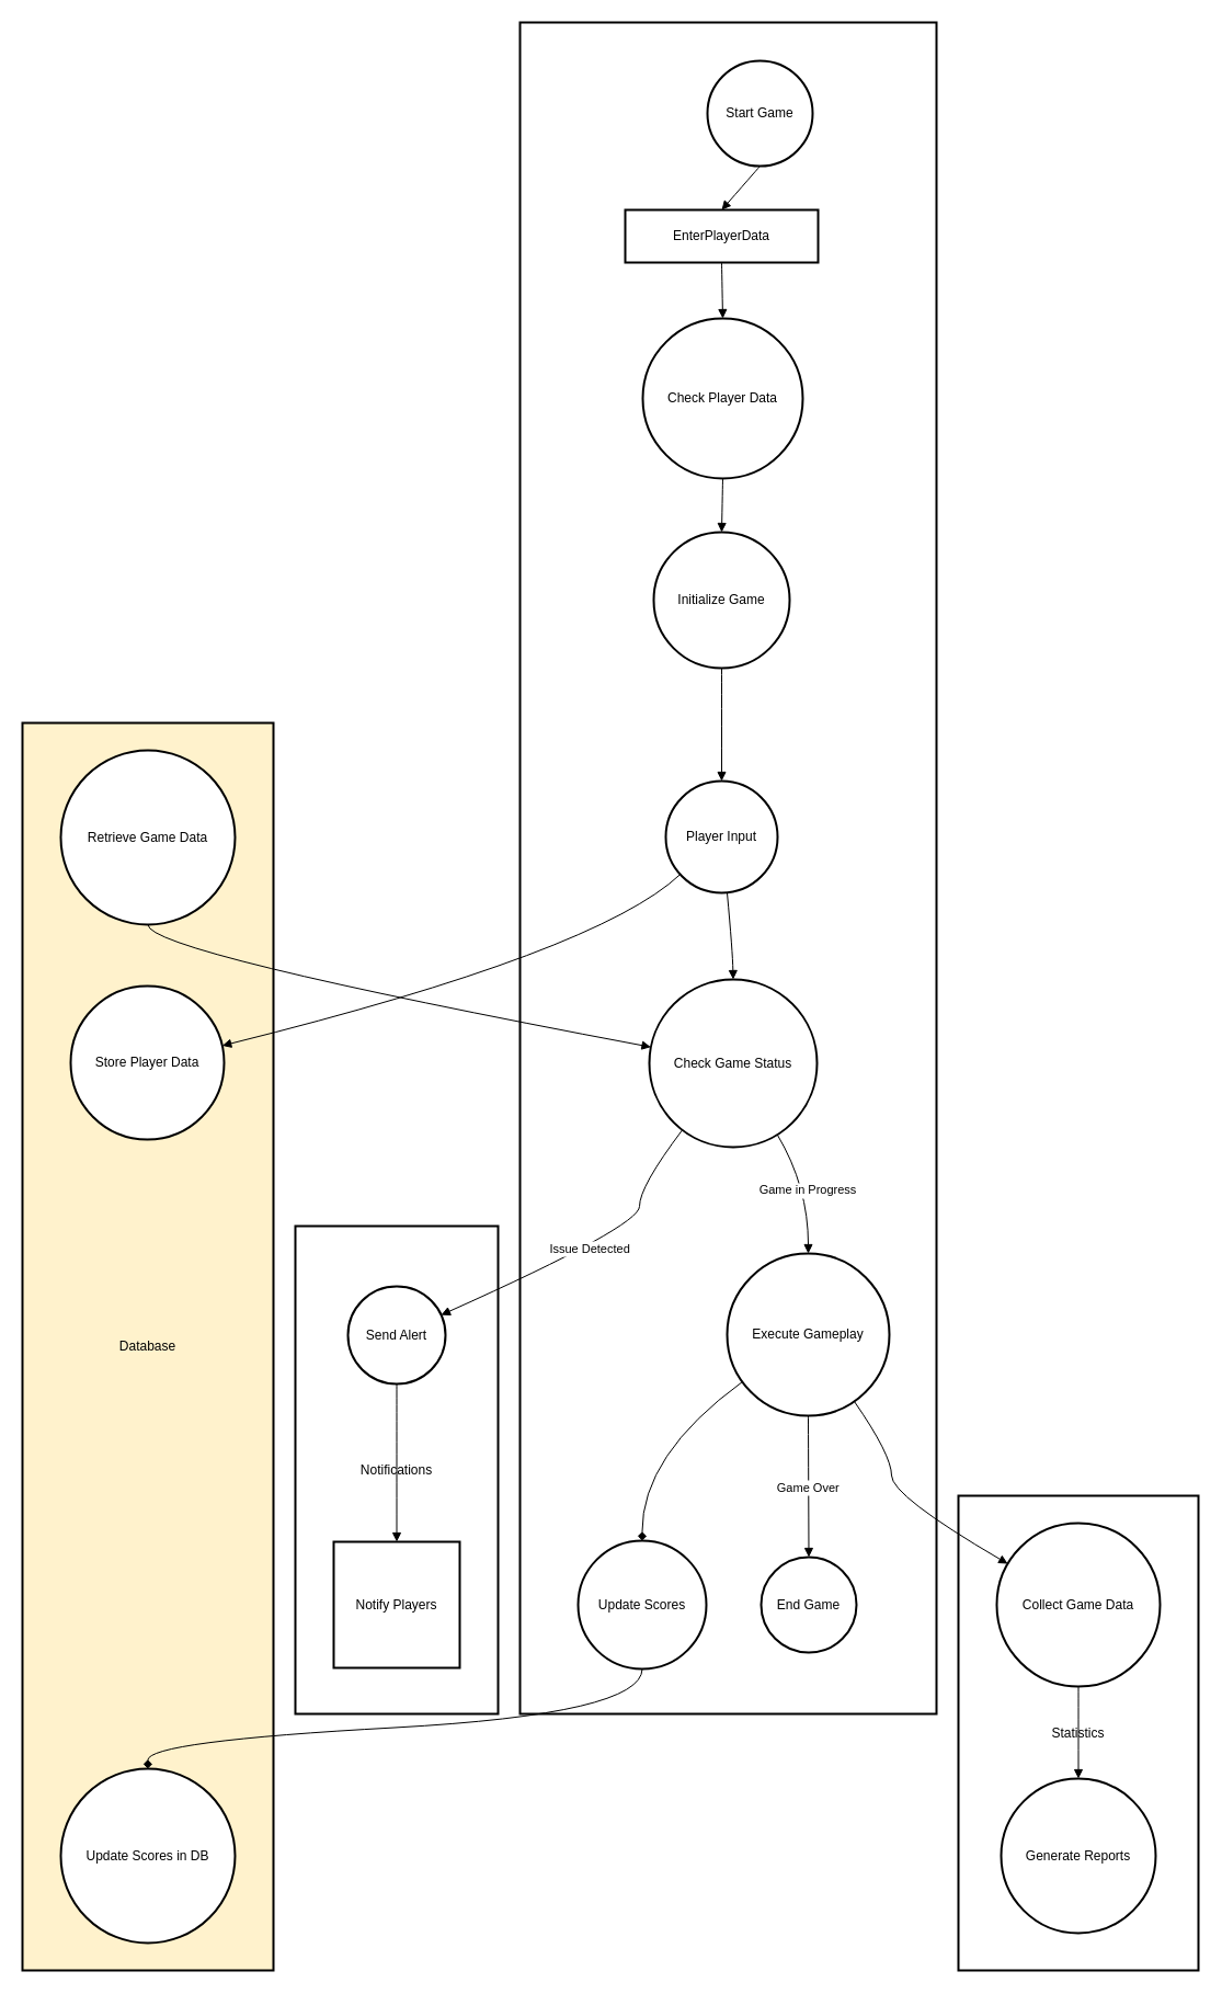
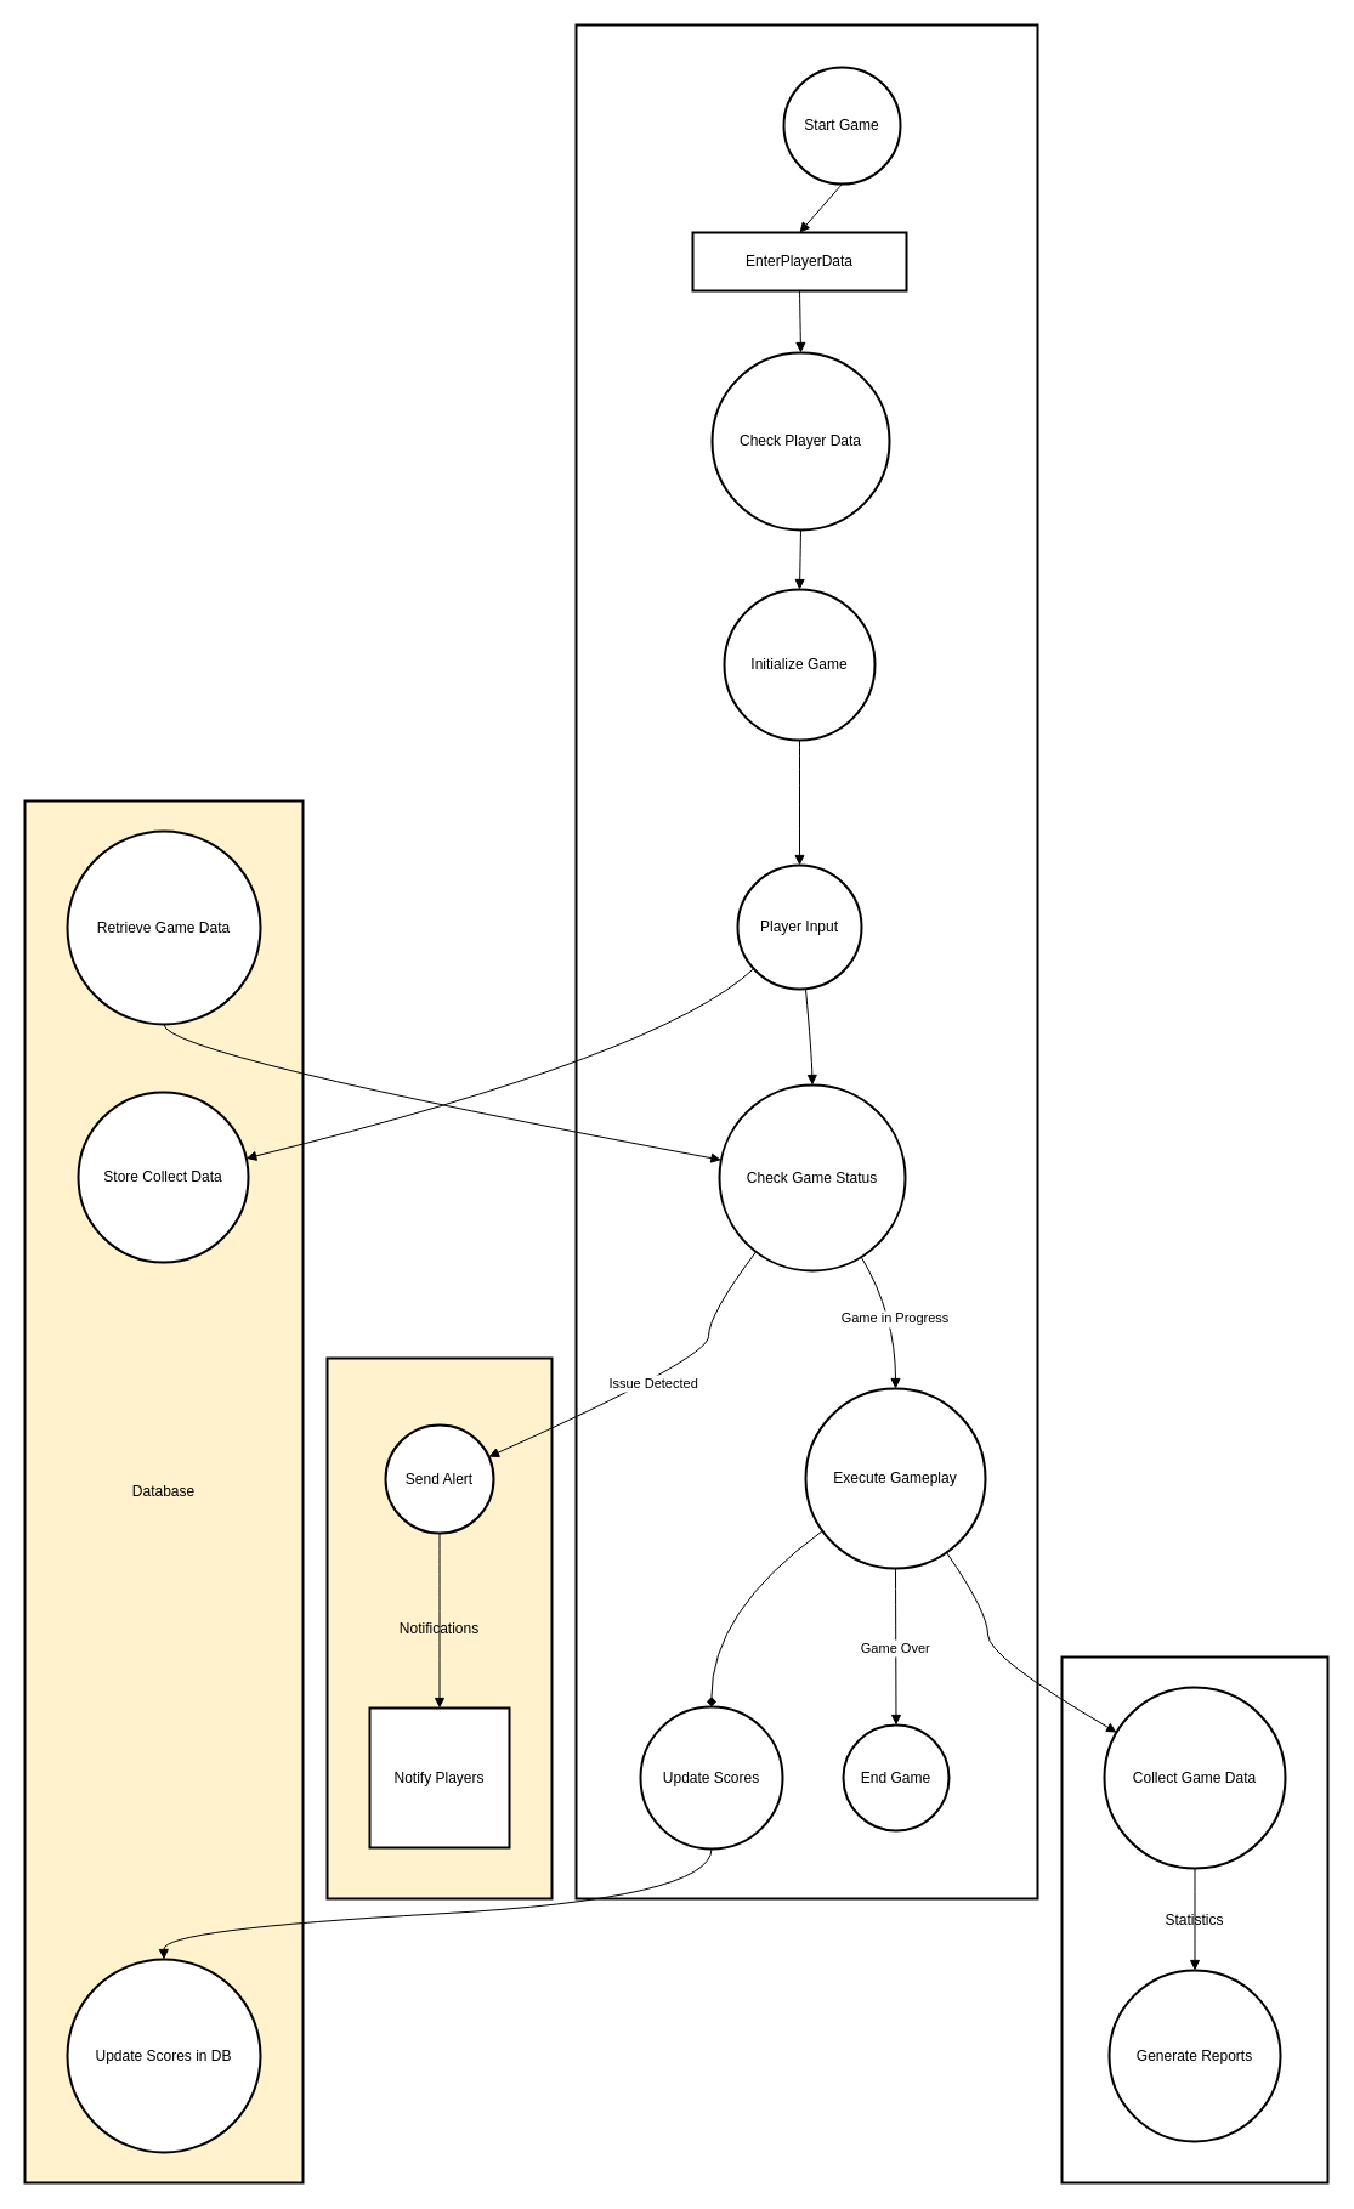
- <mxCell id="15" value="Store Player Data" style="ellipse;aspect=fixed;strokeWidth=2;whiteSpace=wrap;" vertex="1" parent="1"><mxGeometry x="64" y="899" width="140" height="140" as="geometry" /></mxCell>
+ <mxCell id="15" value="Store Collect Data" style="ellipse;aspect=fixed;strokeWidth=2;whiteSpace=wrap;" vertex="1" parent="1"><mxGeometry x="64" y="899" width="140" height="140" as="geometry" /></mxCell>
- <mxCell id="3" value="Notifications" style="whiteSpace=wrap;strokeWidth=2;" vertex="1" parent="1"><mxGeometry x="269" y="1118" width="185" height="445" as="geometry" /></mxCell>
+ <mxCell id="3" value="Notifications" style="whiteSpace=wrap;strokeWidth=2;fillColor=#fff2cc;" vertex="1" parent="1"><mxGeometry x="269" y="1118" width="185" height="445" as="geometry" /></mxCell>
- <mxCell id="32" value="" style="curved=1;startArrow=none;endArrow=diamond;exitX=0.5;exitY=1;entryX=0.5;entryY=0;" edge="1" parent="1" source="13" target="17"><mxGeometry relative="1" as="geometry"><Array as="points"><mxPoint x="585" y="1563" /><mxPoint x="134" y="1588" /></Array></mxGeometry></mxCell>
+ <mxCell id="32" value="" style="curved=1;startArrow=none;endArrow=block;exitX=0.5;exitY=1;entryX=0.5;entryY=0;" edge="1" parent="1" source="13" target="17"><mxGeometry relative="1" as="geometry"><Array as="points"><mxPoint x="585" y="1563" /><mxPoint x="134" y="1588" /></Array></mxGeometry></mxCell>
